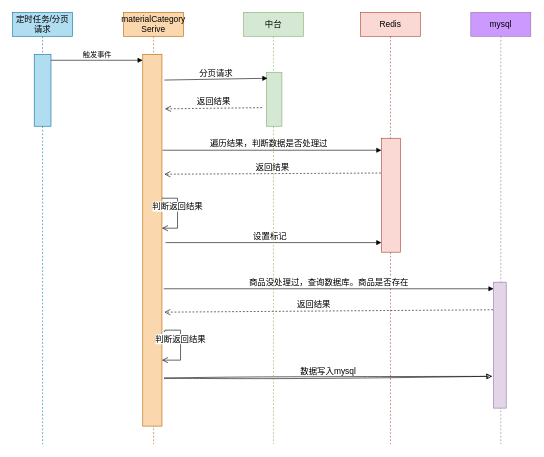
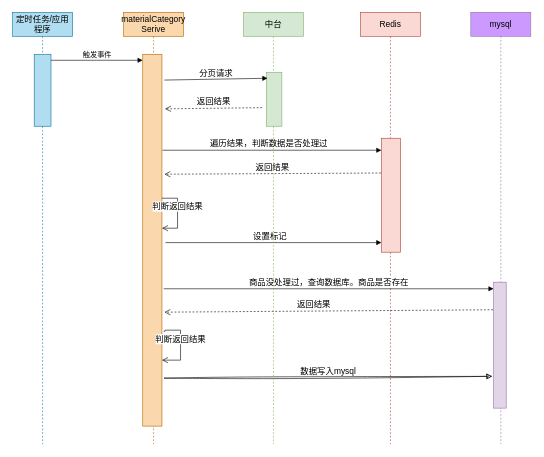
- <mxCell id="2" value="&lt;font style=&quot;font-size: 14px;&quot;&gt;定时任务/分页请求&lt;/font&gt;" style="shape=umlLifeline;perimeter=lifelinePerimeter;whiteSpace=wrap;html=1;container=0;dropTarget=0;collapsible=0;recursiveResize=0;outlineConnect=0;portConstraint=eastwest;newEdgeStyle={&quot;edgeStyle&quot;:&quot;elbowEdgeStyle&quot;,&quot;elbow&quot;:&quot;vertical&quot;,&quot;curved&quot;:0,&quot;rounded&quot;:0};fillColor=#b1ddf0;strokeColor=#10739e;" parent="1" vertex="1"><mxGeometry x="20" y="20" width="100" height="720" as="geometry" /></mxCell>
+ <mxCell id="2" value="&lt;font style=&quot;font-size: 14px;&quot;&gt;定时任务/应用程序&lt;/font&gt;" style="shape=umlLifeline;perimeter=lifelinePerimeter;whiteSpace=wrap;html=1;container=0;dropTarget=0;collapsible=0;recursiveResize=0;outlineConnect=0;portConstraint=eastwest;newEdgeStyle={&quot;edgeStyle&quot;:&quot;elbowEdgeStyle&quot;,&quot;elbow&quot;:&quot;vertical&quot;,&quot;curved&quot;:0,&quot;rounded&quot;:0};fillColor=#b1ddf0;strokeColor=#10739e;" parent="1" vertex="1"><mxGeometry x="20" y="20" width="100" height="720" as="geometry" /></mxCell>
